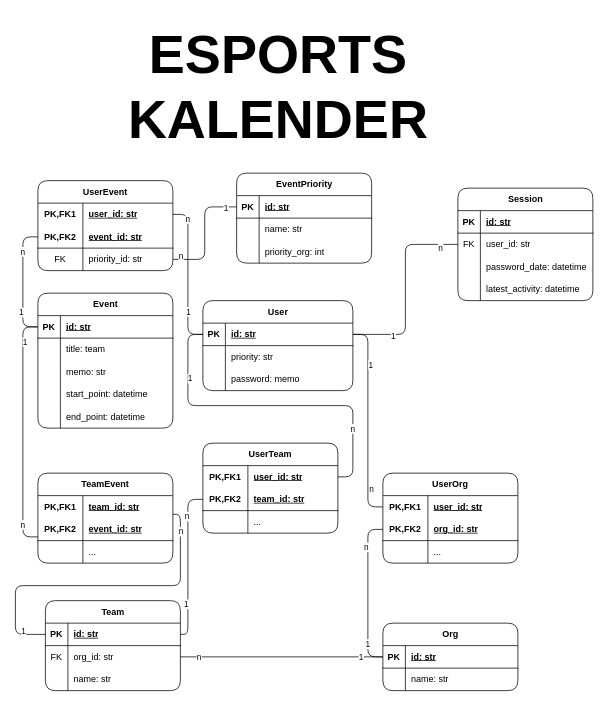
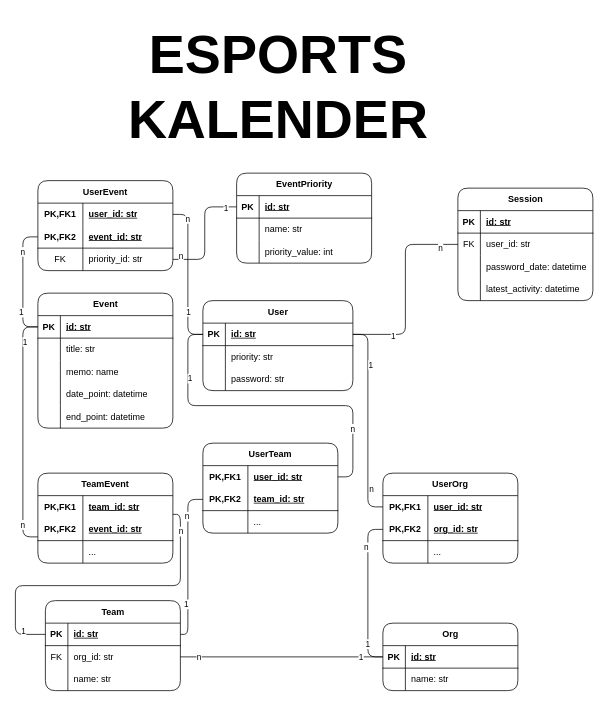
- <mxCell id="138" value="priority_org: int" style="shape=partialRectangle;connectable=0;fillColor=none;top=0;left=0;bottom=0;right=0;align=left;spacingLeft=6;overflow=hidden;whiteSpace=wrap;html=1;rounded=1;" vertex="1" parent="136"><mxGeometry x="30" width="150" height="30" as="geometry"><mxRectangle width="150" height="30" as="alternateBounds" /></mxGeometry></mxCell>
+ <mxCell id="138" value="priority_value: int" style="shape=partialRectangle;connectable=0;fillColor=none;top=0;left=0;bottom=0;right=0;align=left;spacingLeft=6;overflow=hidden;whiteSpace=wrap;html=1;rounded=1;" vertex="1" parent="136"><mxGeometry x="30" width="150" height="30" as="geometry"><mxRectangle width="150" height="30" as="alternateBounds" /></mxGeometry></mxCell>
- <mxCell id="31" value="title: team" style="shape=partialRectangle;connectable=0;fillColor=none;top=0;left=0;bottom=0;right=0;align=left;spacingLeft=6;overflow=hidden;whiteSpace=wrap;html=1;rounded=1;" parent="29" vertex="1"><mxGeometry x="30" width="150" height="30" as="geometry"><mxRectangle width="150" height="30" as="alternateBounds" /></mxGeometry></mxCell>
+ <mxCell id="31" value="title: str" style="shape=partialRectangle;connectable=0;fillColor=none;top=0;left=0;bottom=0;right=0;align=left;spacingLeft=6;overflow=hidden;whiteSpace=wrap;html=1;rounded=1;" parent="29" vertex="1"><mxGeometry x="30" width="150" height="30" as="geometry"><mxRectangle width="150" height="30" as="alternateBounds" /></mxGeometry></mxCell>
- <mxCell id="34" value="memo: str" style="shape=partialRectangle;connectable=0;fillColor=none;top=0;left=0;bottom=0;right=0;align=left;spacingLeft=6;overflow=hidden;whiteSpace=wrap;html=1;rounded=1;" parent="32" vertex="1"><mxGeometry x="30" width="150" height="30" as="geometry"><mxRectangle width="150" height="30" as="alternateBounds" /></mxGeometry></mxCell>
+ <mxCell id="34" value="memo: name" style="shape=partialRectangle;connectable=0;fillColor=none;top=0;left=0;bottom=0;right=0;align=left;spacingLeft=6;overflow=hidden;whiteSpace=wrap;html=1;rounded=1;" parent="32" vertex="1"><mxGeometry x="30" width="150" height="30" as="geometry"><mxRectangle width="150" height="30" as="alternateBounds" /></mxGeometry></mxCell>
- <mxCell id="24" value="password: memo" style="shape=partialRectangle;connectable=0;fillColor=none;top=0;left=0;bottom=0;right=0;align=left;spacingLeft=6;overflow=hidden;whiteSpace=wrap;html=1;rounded=1;" parent="22" vertex="1"><mxGeometry x="30" width="170" height="30" as="geometry"><mxRectangle width="170" height="30" as="alternateBounds" /></mxGeometry></mxCell>
+ <mxCell id="24" value="password: str" style="shape=partialRectangle;connectable=0;fillColor=none;top=0;left=0;bottom=0;right=0;align=left;spacingLeft=6;overflow=hidden;whiteSpace=wrap;html=1;rounded=1;" parent="22" vertex="1"><mxGeometry x="30" width="170" height="30" as="geometry"><mxRectangle width="170" height="30" as="alternateBounds" /></mxGeometry></mxCell>
- <mxCell id="37" value="start_point: datetime" style="shape=partialRectangle;connectable=0;fillColor=none;top=0;left=0;bottom=0;right=0;align=left;spacingLeft=6;overflow=hidden;whiteSpace=wrap;html=1;rounded=1;" parent="35" vertex="1"><mxGeometry x="30" width="150" height="30" as="geometry"><mxRectangle width="150" height="30" as="alternateBounds" /></mxGeometry></mxCell>
+ <mxCell id="37" value="date_point: datetime" style="shape=partialRectangle;connectable=0;fillColor=none;top=0;left=0;bottom=0;right=0;align=left;spacingLeft=6;overflow=hidden;whiteSpace=wrap;html=1;rounded=1;" parent="35" vertex="1"><mxGeometry x="30" width="150" height="30" as="geometry"><mxRectangle width="150" height="30" as="alternateBounds" /></mxGeometry></mxCell>
